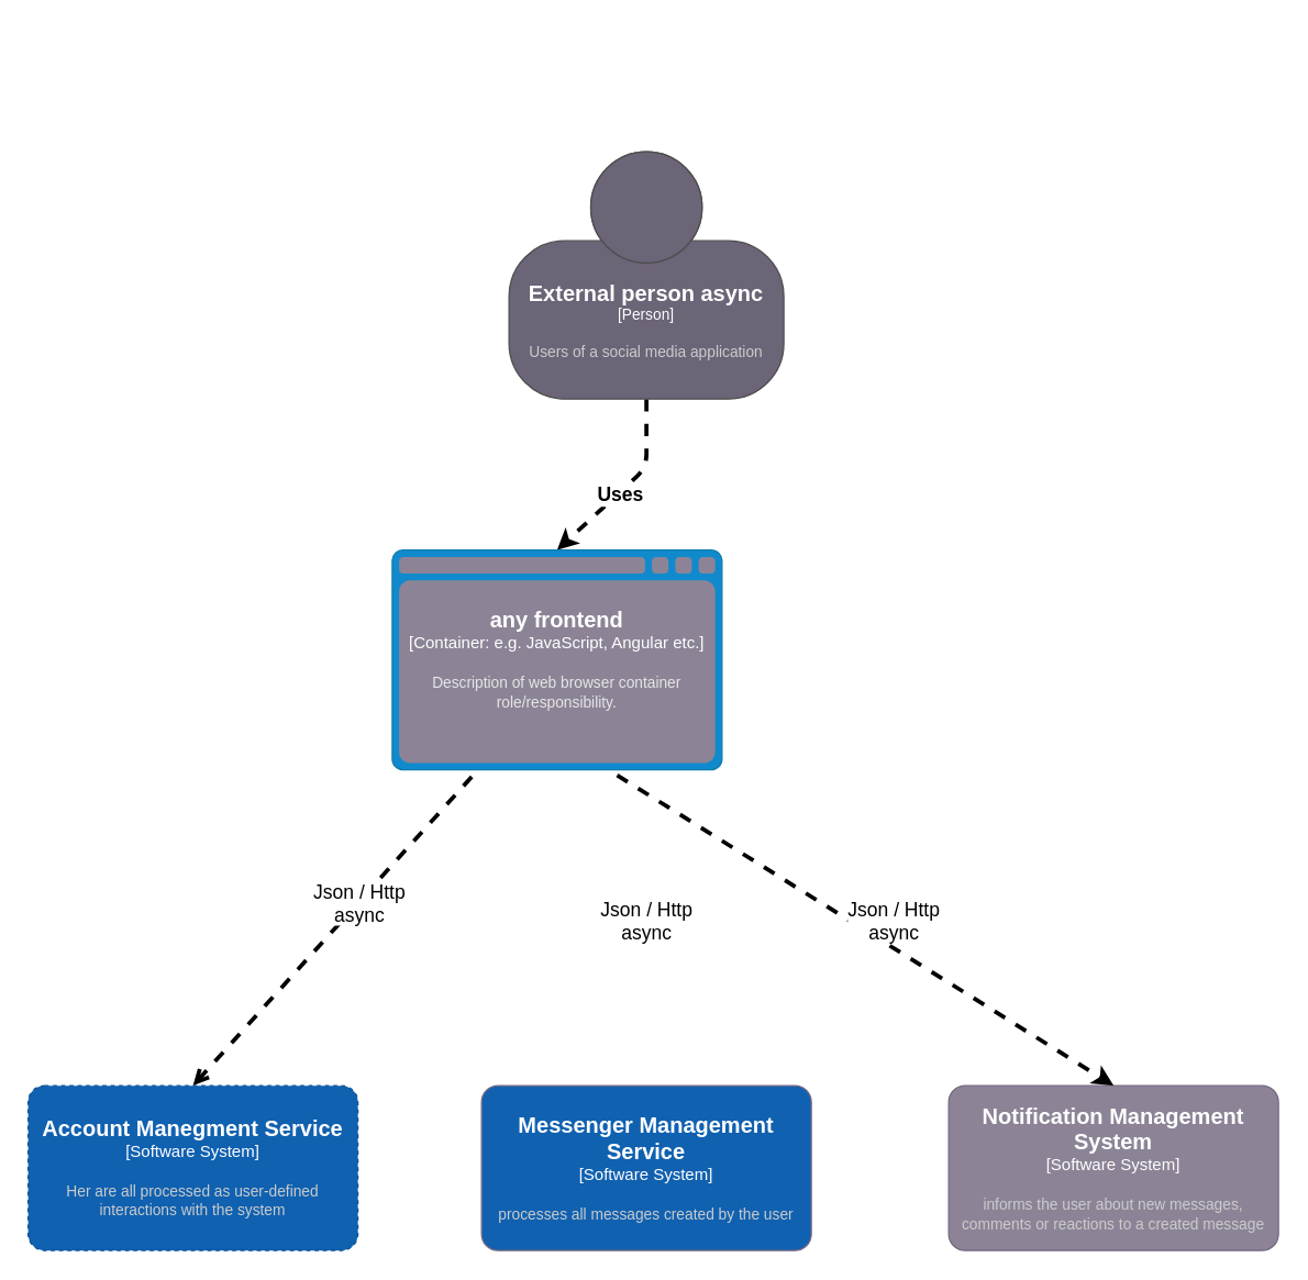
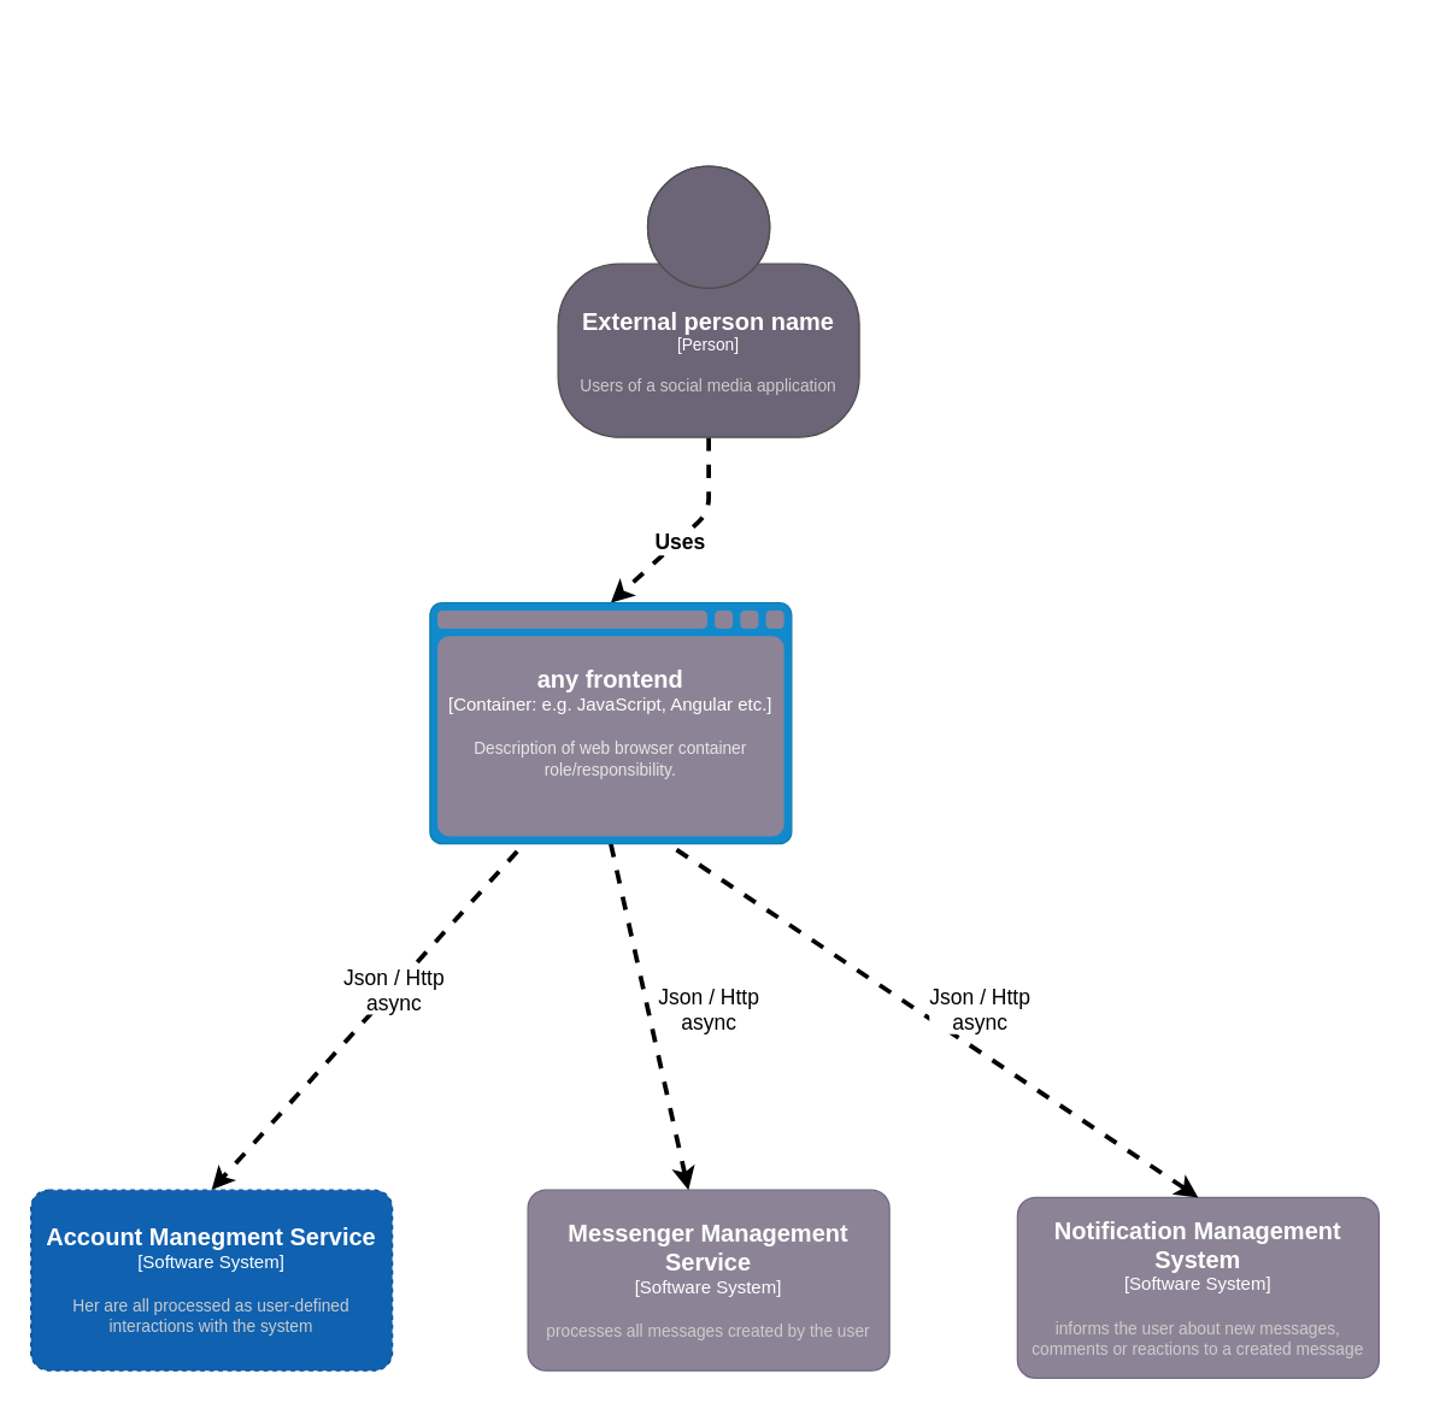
- <mxCell id="4" value="&lt;font style=&quot;font-size: 16px&quot;&gt;&lt;b&gt;External person async&lt;/b&gt;&lt;/font&gt;&lt;div&gt;[Person]&lt;/div&gt;&lt;br&gt;&lt;div&gt;&lt;font style=&quot;font-size: 11px&quot;&gt;&lt;font color=&quot;#cccccc&quot;&gt;Users of a social media application &lt;/font&gt;&lt;/div&gt;" style="html=1;fontSize=11;dashed=0;whiteSpace=wrap;fillColor=#6C6477;strokeColor=#4D4D4D;fontColor=#ffffff;shape=mxgraph.c4.person2;align=center;metaEdit=1;points=[[0.5,0,0],[1,0.5,0],[1,0.75,0],[0.75,1,0],[0.5,1,0],[0.25,1,0],[0,0.75,0],[0,0.5,0]];resizable=0;" vertex="1" parent="1"><mxGeometry x="370" y="110" width="200" height="180" as="geometry" /></mxCell>
+ <mxCell id="4" value="&lt;font style=&quot;font-size: 16px&quot;&gt;&lt;b&gt;External person name&lt;/b&gt;&lt;/font&gt;&lt;div&gt;[Person]&lt;/div&gt;&lt;br&gt;&lt;div&gt;&lt;font style=&quot;font-size: 11px&quot;&gt;&lt;font color=&quot;#cccccc&quot;&gt;Users of a social media application &lt;/font&gt;&lt;/div&gt;" style="html=1;fontSize=11;dashed=0;whiteSpace=wrap;fillColor=#6C6477;strokeColor=#4D4D4D;fontColor=#ffffff;shape=mxgraph.c4.person2;align=center;metaEdit=1;points=[[0.5,0,0],[1,0.5,0],[1,0.75,0],[0.75,1,0],[0.5,1,0],[0.25,1,0],[0,0.75,0],[0,0.5,0]];resizable=0;" vertex="1" parent="1"><mxGeometry x="370" y="110" width="200" height="180" as="geometry" /></mxCell>
+ <mxCell id="10" style="edgeStyle=none;html=1;exitX=0.5;exitY=1;exitDx=0;exitDy=0;exitPerimeter=0;strokeWidth=3;dashed=1;" edge="1" parent="1" source="14" target="6"><mxGeometry relative="1" as="geometry"><mxPoint x="470" y="580" as="sourcePoint" /></mxGeometry></mxCell>
- <mxCell id="8" style="edgeStyle=none;html=1;exitX=0.241;exitY=1.032;exitDx=0;exitDy=0;exitPerimeter=0;entryX=0.5;entryY=0;entryDx=0;entryDy=0;entryPerimeter=0;strokeWidth=3;dashed=1;endArrow=open;" edge="1" parent="1" source="14" target="5"><mxGeometry relative="1" as="geometry"><mxPoint x="410" y="580" as="sourcePoint" /></mxGeometry></mxCell>
+ <mxCell id="8" style="edgeStyle=none;html=1;exitX=0.241;exitY=1.032;exitDx=0;exitDy=0;exitPerimeter=0;entryX=0.5;entryY=0;entryDx=0;entryDy=0;entryPerimeter=0;strokeWidth=3;dashed=1;" edge="1" parent="1" source="14" target="5"><mxGeometry relative="1" as="geometry"><mxPoint x="410" y="580" as="sourcePoint" /></mxGeometry></mxCell>
- <mxCell id="6" value="&lt;font style=&quot;font-size: 16px&quot;&gt;&lt;b&gt;Messenger Management Service&lt;/b&gt;&lt;/font&gt;&lt;div&gt;[Software System]&lt;/div&gt;&lt;br&gt;&lt;div&gt;&lt;font style=&quot;font-size: 11px&quot;&gt;&lt;font color=&quot;#cccccc&quot;&gt;processes all messages created by the user&lt;/font&gt;&lt;/div&gt;" style="rounded=1;whiteSpace=wrap;html=1;labelBackgroundColor=none;fillColor=#1061b0;fontColor=#ffffff;align=center;arcSize=10;strokeColor=#736782;metaEdit=1;resizable=0;points=[[0.25,0,0],[0.5,0,0],[0.75,0,0],[1,0.25,0],[1,0.5,0],[1,0.75,0],[0.75,1,0],[0.5,1,0],[0.25,1,0],[0,0.75,0],[0,0.5,0],[0,0.25,0]];" vertex="1" parent="1"><mxGeometry x="350" y="790" width="240" height="120" as="geometry" /></mxCell>
+ <mxCell id="6" value="&lt;font style=&quot;font-size: 16px&quot;&gt;&lt;b&gt;Messenger Management Service&lt;/b&gt;&lt;/font&gt;&lt;div&gt;[Software System]&lt;/div&gt;&lt;br&gt;&lt;div&gt;&lt;font style=&quot;font-size: 11px&quot;&gt;&lt;font color=&quot;#cccccc&quot;&gt;processes all messages created by the user&lt;/font&gt;&lt;/div&gt;" style="rounded=1;whiteSpace=wrap;html=1;labelBackgroundColor=none;fillColor=#8C8496;fontColor=#ffffff;align=center;arcSize=10;strokeColor=#736782;metaEdit=1;resizable=0;points=[[0.25,0,0],[0.5,0,0],[0.75,0,0],[1,0.25,0],[1,0.5,0],[1,0.75,0],[0.75,1,0],[0.5,1,0],[0.25,1,0],[0,0.75,0],[0,0.5,0],[0,0.25,0]];" vertex="1" parent="1"><mxGeometry x="350" y="790" width="240" height="120" as="geometry" /></mxCell>
- <mxCell id="7" value="&lt;font style=&quot;font-size: 16px&quot;&gt;&lt;b&gt;Notification Management System&lt;/b&gt;&lt;/font&gt;&lt;div&gt;[Software System]&lt;/div&gt;&lt;br&gt;&lt;div&gt;&lt;font style=&quot;font-size: 11px&quot;&gt;&lt;font color=&quot;#cccccc&quot;&gt;informs the user about new messages, comments or reactions to a created message&lt;/font&gt;&lt;/div&gt;" style="rounded=1;whiteSpace=wrap;html=1;labelBackgroundColor=none;fillColor=#8C8496;fontColor=#ffffff;align=center;arcSize=10;strokeColor=#736782;metaEdit=1;resizable=0;points=[[0.25,0,0],[0.5,0,0],[0.75,0,0],[1,0.25,0],[1,0.5,0],[1,0.75,0],[0.75,1,0],[0.5,1,0],[0.25,1,0],[0,0.75,0],[0,0.5,0],[0,0.25,0]];" vertex="1" parent="1"><mxGeometry x="690" y="790" width="240" height="120" as="geometry" /></mxCell>
+ <mxCell id="7" value="&lt;font style=&quot;font-size: 16px&quot;&gt;&lt;b&gt;Notification Management System&lt;/b&gt;&lt;/font&gt;&lt;div&gt;[Software System]&lt;/div&gt;&lt;br&gt;&lt;div&gt;&lt;font style=&quot;font-size: 11px&quot;&gt;&lt;font color=&quot;#cccccc&quot;&gt;informs the user about new messages, comments or reactions to a created message&lt;/font&gt;&lt;/div&gt;" style="rounded=1;whiteSpace=wrap;html=1;labelBackgroundColor=none;fillColor=#8C8496;fontColor=#ffffff;align=center;arcSize=10;strokeColor=#736782;metaEdit=1;resizable=0;points=[[0.25,0,0],[0.5,0,0],[0.75,0,0],[1,0.25,0],[1,0.5,0],[1,0.75,0],[0.75,1,0],[0.5,1,0],[0.25,1,0],[0,0.75,0],[0,0.5,0],[0,0.25,0]];" vertex="1" parent="1"><mxGeometry x="675" y="795" width="240" height="120" as="geometry" /></mxCell>
